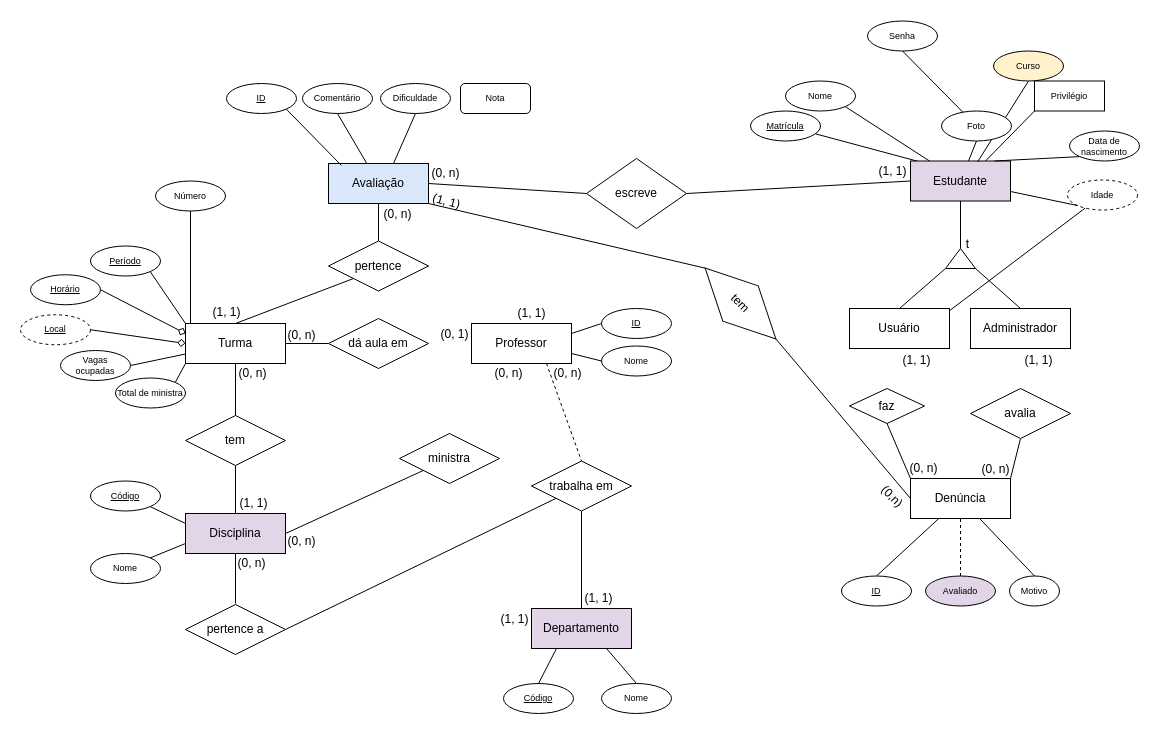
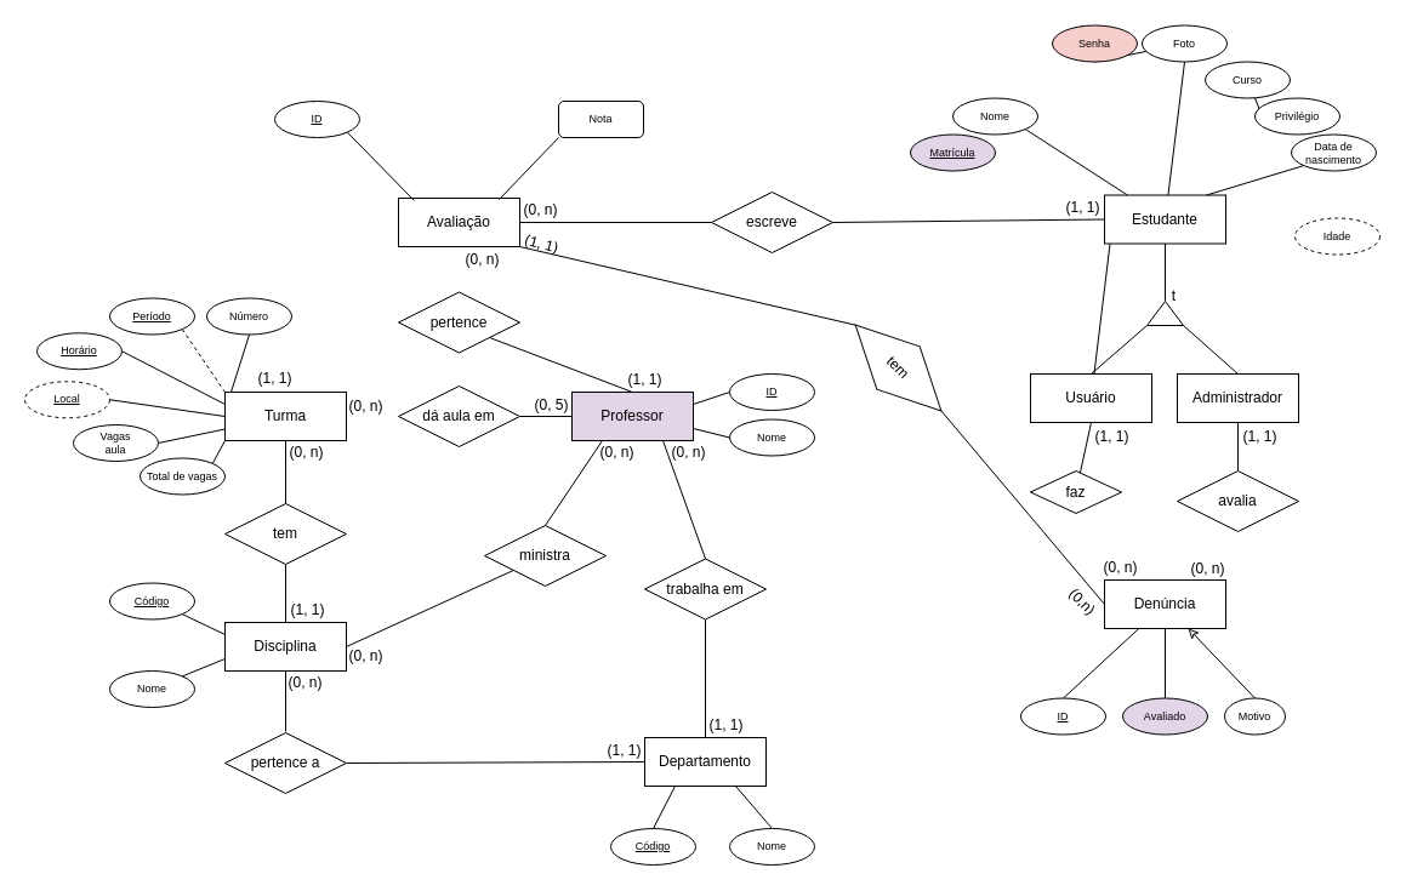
- <mxCell id="66" value="Senha" style="ellipse;whiteSpace=wrap;html=1;align=center;fontSize=9;" parent="1" vertex="1"><mxGeometry x="867" y="20.5" width="70" height="30" as="geometry" /></mxCell>
+ <mxCell id="66" value="Senha" style="ellipse;whiteSpace=wrap;html=1;align=center;fontSize=9;fillColor=#f8cecc;" parent="1" vertex="1"><mxGeometry x="867" y="20.5" width="70" height="30" as="geometry" /></mxCell>
- <mxCell id="71" value="Curso" style="ellipse;whiteSpace=wrap;html=1;align=center;fontSize=9;fillColor=#fff2cc;" parent="1" vertex="1"><mxGeometry x="993" y="50.5" width="70" height="30" as="geometry" /></mxCell>
+ <mxCell id="71" value="Curso" style="ellipse;whiteSpace=wrap;html=1;align=center;fontSize=9;" parent="1" vertex="1"><mxGeometry x="993" y="50.5" width="70" height="30" as="geometry" /></mxCell>
- <mxCell id="118" value="Privilégio" style="whiteSpace=wrap;html=1;align=center;fontSize=9;rounded=0;" parent="1" vertex="1"><mxGeometry x="1034" y="80.5" width="70" height="30" as="geometry" /></mxCell>
+ <mxCell id="118" value="Privilégio" style="ellipse;whiteSpace=wrap;html=1;align=center;fontSize=9;" parent="1" vertex="1"><mxGeometry x="1034" y="80.5" width="70" height="30" as="geometry" /></mxCell>
- <mxCell id="105" value="Comentário" style="ellipse;whiteSpace=wrap;html=1;align=center;fontSize=9;" parent="1" vertex="1"><mxGeometry x="302" y="83" width="70" height="30" as="geometry" /></mxCell>
- <mxCell id="115" value="Dificuldade" style="ellipse;whiteSpace=wrap;html=1;align=center;fontSize=9;" parent="1" vertex="1"><mxGeometry x="380" y="83" width="70" height="30" as="geometry" /></mxCell>
- <mxCell id="70" style="edgeStyle=none;html=1;exitX=0.5;exitY=1;exitDx=0;exitDy=0;entryX=0.67;entryY=0.025;entryDx=0;entryDy=0;endArrow=none;endFill=0;entryPerimeter=0;" parent="1" source="71" target="17" edge="1"><mxGeometry relative="1" as="geometry" /></mxCell>
- <mxCell id="67" value="&lt;u style=&quot;font-size: 9px;&quot;&gt;Matrícula&lt;br style=&quot;font-size: 9px;&quot;&gt;&lt;/u&gt;" style="ellipse;whiteSpace=wrap;html=1;align=center;fontSize=9;" parent="1" vertex="1"><mxGeometry x="750" y="110.5" width="70" height="30" as="geometry" /></mxCell>
+ <mxCell id="67" value="&lt;u style=&quot;font-size: 9px;&quot;&gt;Matrícula&lt;br style=&quot;font-size: 9px;&quot;&gt;&lt;/u&gt;" style="ellipse;whiteSpace=wrap;html=1;align=center;fontSize=9;fillColor=#e1d5e7;" parent="1" vertex="1"><mxGeometry x="750" y="110.5" width="70" height="30" as="geometry" /></mxCell>
- <mxCell id="75" value="Foto" style="ellipse;whiteSpace=wrap;html=1;align=center;fontSize=9;" parent="1" vertex="1"><mxGeometry x="941" y="110.5" width="70" height="30" as="geometry" /></mxCell>
+ <mxCell id="75" value="Foto" style="ellipse;whiteSpace=wrap;html=1;align=center;fontSize=9;" parent="1" vertex="1"><mxGeometry x="941" y="20.5" width="70" height="30" as="geometry" /></mxCell>
- <mxCell id="117" style="edgeStyle=none;html=1;exitX=0;exitY=1;exitDx=0;exitDy=0;entryX=0.75;entryY=0;entryDx=0;entryDy=0;endArrow=none;endFill=0;" parent="1" source="118" target="17" edge="1"><mxGeometry relative="1" as="geometry" /></mxCell>
+ <mxCell id="117" style="edgeStyle=none;html=1;exitX=0;exitY=1;exitDx=0;exitDy=0;endArrow=none;endFill=0;" parent="1" source="118" target="71" edge="1"><mxGeometry relative="1" as="geometry" /></mxCell>
- <mxCell id="104" style="edgeStyle=none;html=1;exitX=0.5;exitY=1;exitDx=0;exitDy=0;fontSize=9;endArrow=none;endFill=0;" parent="1" source="105" target="10" edge="1"><mxGeometry relative="1" as="geometry" /></mxCell>
- <mxCell id="114" style="edgeStyle=none;html=1;exitX=0.5;exitY=1;exitDx=0;exitDy=0;entryX=0.65;entryY=0;entryDx=0;entryDy=0;endArrow=none;endFill=0;entryPerimeter=0;" parent="1" source="115" target="10" edge="1"><mxGeometry relative="1" as="geometry" /></mxCell>
+ <mxCell id="106" style="edgeStyle=none;html=1;exitX=0;exitY=1;exitDx=0;exitDy=0;fontSize=9;endArrow=none;endFill=0;entryX=0.83;entryY=0.025;entryDx=0;entryDy=0;entryPerimeter=0;" parent="1" source="107" target="10" edge="1"><mxGeometry relative="1" as="geometry"><mxPoint x="410" y="173" as="targetPoint" /></mxGeometry></mxCell>
- <mxCell id="73" value="Data de nascimento" style="ellipse;whiteSpace=wrap;html=1;align=center;fontSize=9;" parent="1" vertex="1"><mxGeometry x="1069" y="130.5" width="70" height="30" as="geometry" /></mxCell>
+ <mxCell id="73" value="Data de nascimento" style="ellipse;whiteSpace=wrap;html=1;align=center;fontSize=9;" parent="1" vertex="1"><mxGeometry x="1064" y="110.5" width="70" height="30" as="geometry" /></mxCell>
- <mxCell id="16" style="edgeStyle=none;html=1;exitX=0.093;exitY=0.021;exitDx=0;exitDy=0;endArrow=none;endFill=0;exitPerimeter=0;" parent="1" source="17" target="67" edge="1"><mxGeometry relative="1" as="geometry" /></mxCell>
+ <mxCell id="16" style="edgeStyle=none;html=1;exitX=0.093;exitY=0.021;exitDx=0;exitDy=0;endArrow=none;endFill=0;exitPerimeter=0;" parent="1" source="17" target="22" edge="1"><mxGeometry relative="1" as="geometry" /></mxCell>
- <mxCell id="17" value="Estudante" style="whiteSpace=wrap;html=1;align=center;fillColor=#e1d5e7;" parent="1" vertex="1"><mxGeometry x="910" y="160.5" width="100" height="40" as="geometry" /></mxCell>
+ <mxCell id="17" value="Estudante" style="whiteSpace=wrap;html=1;align=center;" parent="1" vertex="1"><mxGeometry x="910" y="160.5" width="100" height="40" as="geometry" /></mxCell>
- <mxCell id="10" value="Avaliação" style="whiteSpace=wrap;html=1;align=center;fillColor=#dae8fc;" parent="1" vertex="1"><mxGeometry x="328" y="163" width="100" height="40" as="geometry" /></mxCell>
+ <mxCell id="10" value="Avaliação" style="whiteSpace=wrap;html=1;align=center;" parent="1" vertex="1"><mxGeometry x="328" y="163" width="100" height="40" as="geometry" /></mxCell>
- <mxCell id="29" value="escreve" style="shape=rhombus;perimeter=rhombusPerimeter;whiteSpace=wrap;html=1;align=center;" parent="1" vertex="1"><mxGeometry x="586" y="158" width="100" height="70" as="geometry" /></mxCell>
+ <mxCell id="29" value="escreve" style="shape=rhombus;perimeter=rhombusPerimeter;whiteSpace=wrap;html=1;align=center;" parent="1" vertex="1"><mxGeometry x="586" y="158" width="100" height="50" as="geometry" /></mxCell>
- <mxCell id="87" value="Número" style="ellipse;whiteSpace=wrap;html=1;align=center;fontSize=9;" parent="1" vertex="1"><mxGeometry x="155" y="180.5" width="70" height="30" as="geometry" /></mxCell>
+ <mxCell id="87" value="Número" style="ellipse;whiteSpace=wrap;html=1;align=center;fontSize=9;" parent="1" vertex="1"><mxGeometry y="245.5" width="70" height="30" as="geometry" x="170" /></mxCell>
- <mxCell id="76" style="edgeStyle=none;html=1;exitX=0;exitY=1;exitDx=0;exitDy=0;endArrow=none;endFill=0;" parent="1" source="77" target="17" edge="1"><mxGeometry relative="1" as="geometry"><mxPoint x="1004" y="160.5" as="targetPoint" /></mxGeometry></mxCell>
- <mxCell id="8" style="edgeStyle=none;html=1;exitX=0.5;exitY=1;exitDx=0;exitDy=0;entryX=0.5;entryY=0;entryDx=0;entryDy=0;endArrow=none;endFill=0;" parent="1" source="10" target="37" edge="1"><mxGeometry relative="1" as="geometry" /></mxCell>
- <mxCell id="21" style="edgeStyle=none;html=1;exitX=0.5;exitY=1;exitDx=0;exitDy=0;endArrow=none;endFill=0;" parent="1" source="22" target="77" edge="1"><mxGeometry relative="1" as="geometry" /></mxCell>
+ <mxCell id="21" style="edgeStyle=none;html=1;exitX=0.5;exitY=1;exitDx=0;exitDy=0;endArrow=none;endFill=0;" parent="1" source="22" target="27" edge="1"><mxGeometry relative="1" as="geometry" /></mxCell>
- <mxCell id="82" style="edgeStyle=none;html=1;exitX=1;exitY=1;exitDx=0;exitDy=0;entryX=0;entryY=0;entryDx=0;entryDy=0;fontSize=9;endArrow=none;endFill=0;" parent="1" source="83" target="25" edge="1"><mxGeometry relative="1" as="geometry" /></mxCell>
+ <mxCell id="82" style="edgeStyle=none;html=1;exitX=1;exitY=1;exitDx=0;exitDy=0;entryX=0;entryY=0;entryDx=0;entryDy=0;fontSize=9;endArrow=none;endFill=0;dashed=1;" parent="1" source="83" target="25" edge="1"><mxGeometry relative="1" as="geometry" /></mxCell>
- <mxCell id="35" style="edgeStyle=none;html=1;entryX=0.5;entryY=0;entryDx=0;entryDy=0;endArrow=none;endFill=0;exitX=0;exitY=1;exitDx=0;exitDy=0;" parent="1" source="37" target="25" edge="1"><mxGeometry relative="1" as="geometry"><mxPoint x="311.744" y="278.872" as="sourcePoint" /></mxGeometry></mxCell>
+ <mxCell id="36" style="edgeStyle=none;html=1;exitX=1;exitY=1;exitDx=0;exitDy=0;entryX=0.5;entryY=0;entryDx=0;entryDy=0;endArrow=none;endFill=0;" parent="1" source="37" target="7" edge="1"><mxGeometry relative="1" as="geometry"><mxPoint x="446" y="278" as="sourcePoint" /></mxGeometry></mxCell>
- <mxCell id="78" style="edgeStyle=none;html=1;exitX=1;exitY=0.5;exitDx=0;exitDy=0;entryX=0;entryY=0.25;entryDx=0;entryDy=0;fontSize=9;endArrow=diamond;endFill=0;" parent="1" source="79" target="25" edge="1"><mxGeometry relative="1" as="geometry" /></mxCell>
+ <mxCell id="78" style="edgeStyle=none;html=1;exitX=1;exitY=0.5;exitDx=0;exitDy=0;entryX=0;entryY=0.25;entryDx=0;entryDy=0;fontSize=9;endArrow=none;endFill=0;" parent="1" source="79" target="25" edge="1"><mxGeometry relative="1" as="geometry" /></mxCell>
- <mxCell id="64" value="(0, 1)" style="text;html=1;align=center;verticalAlign=middle;resizable=0;points=[];autosize=1;strokeColor=none;fillColor=none;" parent="1" vertex="1"><mxGeometry x="429" y="319" width="50" height="30" as="geometry" /></mxCell>
+ <mxCell id="64" value="(0, 5)" style="text;html=1;align=center;verticalAlign=middle;resizable=0;points=[];autosize=1;strokeColor=none;fillColor=none;" parent="1" vertex="1"><mxGeometry x="429" y="319" width="50" height="30" as="geometry" /></mxCell>
- <mxCell id="84" style="edgeStyle=none;html=1;exitX=1;exitY=0.5;exitDx=0;exitDy=0;entryX=0;entryY=0.5;entryDx=0;entryDy=0;fontSize=9;endArrow=diamond;endFill=0;" parent="1" source="85" target="25" edge="1"><mxGeometry relative="1" as="geometry" /></mxCell>
+ <mxCell id="84" style="edgeStyle=none;html=1;exitX=1;exitY=0.5;exitDx=0;exitDy=0;entryX=0;entryY=0.5;entryDx=0;entryDy=0;fontSize=9;endArrow=none;endFill=0;" parent="1" source="85" target="25" edge="1"><mxGeometry relative="1" as="geometry" /></mxCell>
- <mxCell id="24" style="edgeStyle=none;html=1;exitX=1;exitY=0.5;exitDx=0;exitDy=0;entryX=0;entryY=0.5;entryDx=0;entryDy=0;endArrow=none;endFill=0;" parent="1" source="25" target="62" edge="1"><mxGeometry relative="1" as="geometry" /></mxCell>
+ <mxCell id="61" style="edgeStyle=none;html=1;exitX=1;exitY=0.5;exitDx=0;exitDy=0;entryX=0;entryY=0.5;entryDx=0;entryDy=0;endArrow=none;endFill=0;" parent="1" source="62" target="7" edge="1"><mxGeometry relative="1" as="geometry" /></mxCell>
- <mxCell id="7" value="Professor" style="whiteSpace=wrap;html=1;align=center;" parent="1" vertex="1"><mxGeometry x="471" y="323" width="100" height="40" as="geometry" /></mxCell>
+ <mxCell id="7" value="Professor" style="whiteSpace=wrap;html=1;align=center;fillColor=#e1d5e7;" parent="1" vertex="1"><mxGeometry x="471" y="323" width="100" height="40" as="geometry" /></mxCell>
- <mxCell id="89" value="Vagas &lt;br&gt;ocupadas" style="ellipse;whiteSpace=wrap;html=1;align=center;fontSize=9;" parent="1" vertex="1"><mxGeometry x="60" y="350" width="70" height="30" as="geometry" /></mxCell>
+ <mxCell id="89" value="Vagas &lt;br&gt;aula" style="ellipse;whiteSpace=wrap;html=1;align=center;fontSize=9;" parent="1" vertex="1"><mxGeometry x="60" y="350" width="70" height="30" as="geometry" /></mxCell>
+ <mxCell id="32" style="edgeStyle=none;html=1;exitX=0.5;exitY=1;exitDx=0;exitDy=0;endArrow=none;endFill=0;" parent="1" source="4" target="34" edge="1"><mxGeometry relative="1" as="geometry"><mxPoint x="1040" y="348" as="sourcePoint" /></mxGeometry></mxCell>
- <mxCell id="81" value="Total de ministra" style="ellipse;whiteSpace=wrap;html=1;align=center;fontSize=9;" parent="1" vertex="1"><mxGeometry x="115" y="377.5" width="70" height="30" as="geometry" /></mxCell>
+ <mxCell id="81" value="Total de vagas" style="ellipse;whiteSpace=wrap;html=1;align=center;fontSize=9;" parent="1" vertex="1"><mxGeometry x="115" y="377.5" width="70" height="30" as="geometry" /></mxCell>
+ <mxCell id="5" style="edgeStyle=none;html=1;exitX=0.25;exitY=1;exitDx=0;exitDy=0;entryX=0.5;entryY=0;entryDx=0;entryDy=0;endArrow=none;endFill=0;" parent="1" source="7" target="31" edge="1"><mxGeometry relative="1" as="geometry" /></mxCell>
- <mxCell id="6" style="edgeStyle=none;html=1;exitX=0.75;exitY=1;exitDx=0;exitDy=0;entryX=0.5;entryY=0;entryDx=0;entryDy=0;endArrow=none;endFill=0;dashed=1;" parent="1" source="7" target="52" edge="1"><mxGeometry relative="1" as="geometry" /></mxCell>
+ <mxCell id="6" style="edgeStyle=none;html=1;exitX=0.75;exitY=1;exitDx=0;exitDy=0;entryX=0.5;entryY=0;entryDx=0;entryDy=0;endArrow=none;endFill=0;" parent="1" source="7" target="52" edge="1"><mxGeometry relative="1" as="geometry" /></mxCell>
- <mxCell id="26" style="edgeStyle=none;html=1;exitX=0.5;exitY=1;exitDx=0;exitDy=0;entryX=0;entryY=0;entryDx=0;entryDy=0;endArrow=none;endFill=0;" parent="1" source="27" target="12" edge="1"><mxGeometry relative="1" as="geometry" /></mxCell>
- <mxCell id="33" style="edgeStyle=none;html=1;exitX=0.5;exitY=1;exitDx=0;exitDy=0;entryX=1;entryY=0;entryDx=0;entryDy=0;endArrow=none;endFill=0;" parent="1" source="34" target="12" edge="1"><mxGeometry relative="1" as="geometry" /></mxCell>
- <mxCell id="112" style="edgeStyle=none;html=1;exitX=0.5;exitY=0;exitDx=0;exitDy=0;fontSize=9;endArrow=none;endFill=0;" parent="1" source="113" target="12" edge="1"><mxGeometry relative="1" as="geometry" /></mxCell>
+ <mxCell id="112" style="edgeStyle=none;html=1;exitX=0.5;exitY=0;exitDx=0;exitDy=0;fontSize=9;endArrow=classic;endFill=0;" parent="1" source="113" target="12" edge="1"><mxGeometry relative="1" as="geometry" /></mxCell>
- <mxCell id="3" value="Disciplina" style="whiteSpace=wrap;html=1;align=center;fillColor=#e1d5e7;" parent="1" vertex="1"><mxGeometry x="185" y="513" width="100" height="40" as="geometry" /></mxCell>
+ <mxCell id="3" value="Disciplina" style="whiteSpace=wrap;html=1;align=center;" parent="1" vertex="1"><mxGeometry x="185" y="513" width="100" height="40" as="geometry" /></mxCell>
- <mxCell id="110" style="edgeStyle=none;html=1;exitX=0.5;exitY=0;exitDx=0;exitDy=0;fontSize=9;endArrow=none;endFill=0;dashed=1;" parent="1" source="111" target="12" edge="1"><mxGeometry relative="1" as="geometry" /></mxCell>
+ <mxCell id="110" style="edgeStyle=none;html=1;exitX=0.5;exitY=0;exitDx=0;exitDy=0;fontSize=9;endArrow=none;endFill=0;" parent="1" source="111" target="12" edge="1"><mxGeometry relative="1" as="geometry" /></mxCell>
- <mxCell id="47" style="edgeStyle=none;html=1;exitX=1;exitY=0.5;exitDx=0;exitDy=0;endArrow=none;endFill=0;" parent="1" source="48" target="52" edge="1"><mxGeometry relative="1" as="geometry" /></mxCell>
+ <mxCell id="47" style="edgeStyle=none;html=1;exitX=1;exitY=0.5;exitDx=0;exitDy=0;entryX=0;entryY=0.5;entryDx=0;entryDy=0;endArrow=none;endFill=0;" parent="1" source="48" target="13" edge="1"><mxGeometry relative="1" as="geometry" /></mxCell>
- <mxCell id="13" value="Departamento" style="whiteSpace=wrap;html=1;align=center;fillColor=#e1d5e7;" parent="1" vertex="1"><mxGeometry x="531" y="608" width="100" height="40" as="geometry" /></mxCell>
+ <mxCell id="13" value="Departamento" style="whiteSpace=wrap;html=1;align=center;" parent="1" vertex="1"><mxGeometry x="531" y="608" width="100" height="40" as="geometry" /></mxCell>
